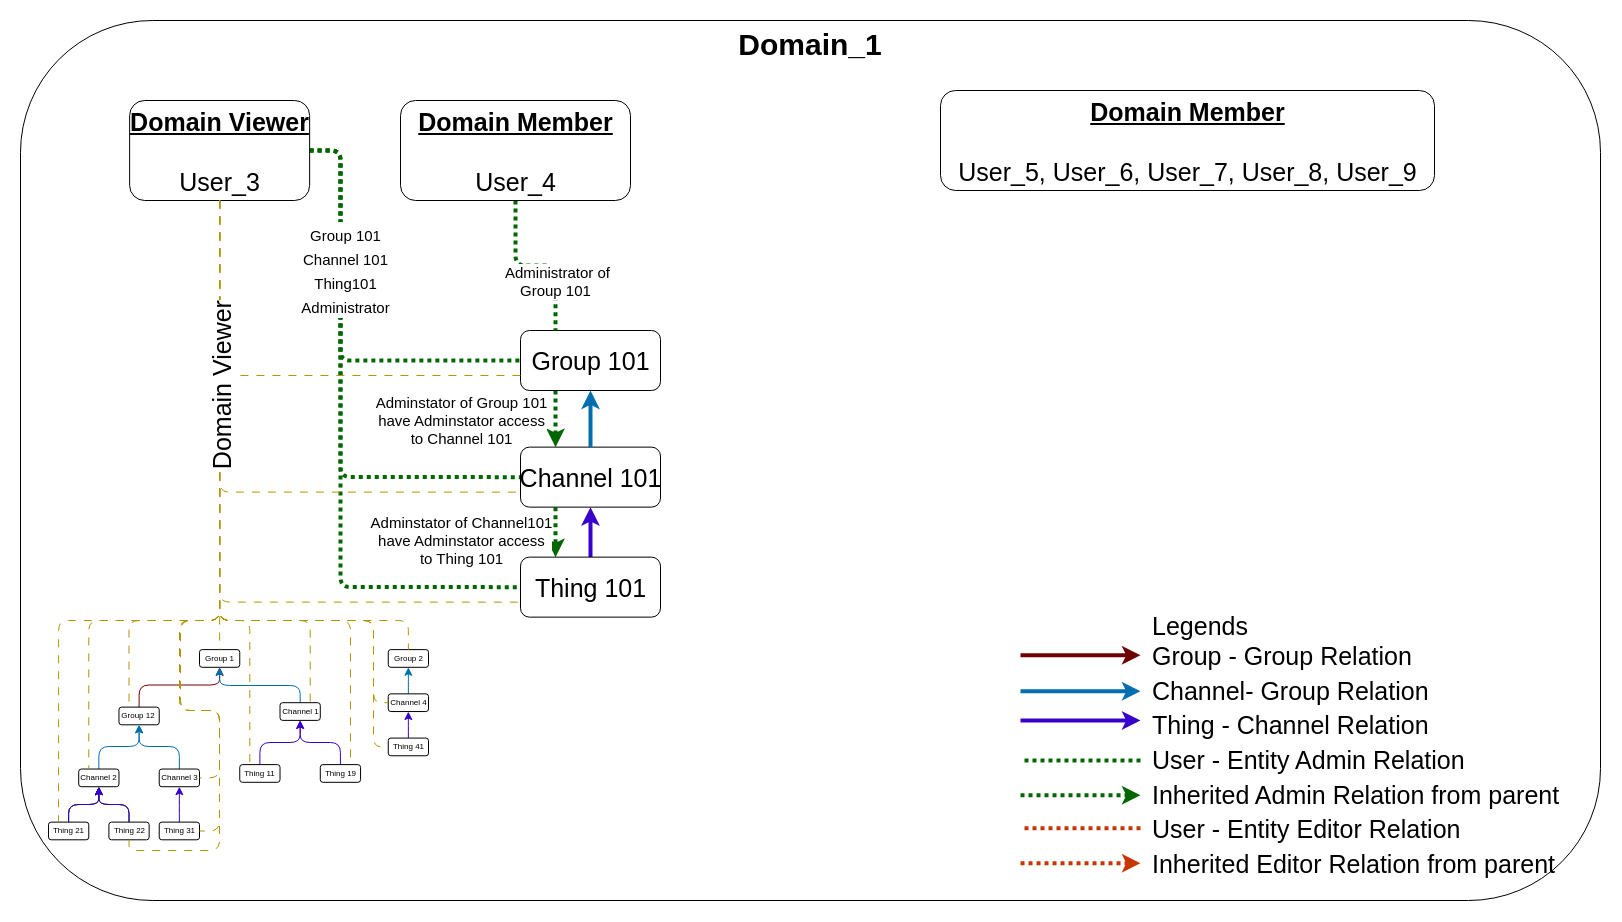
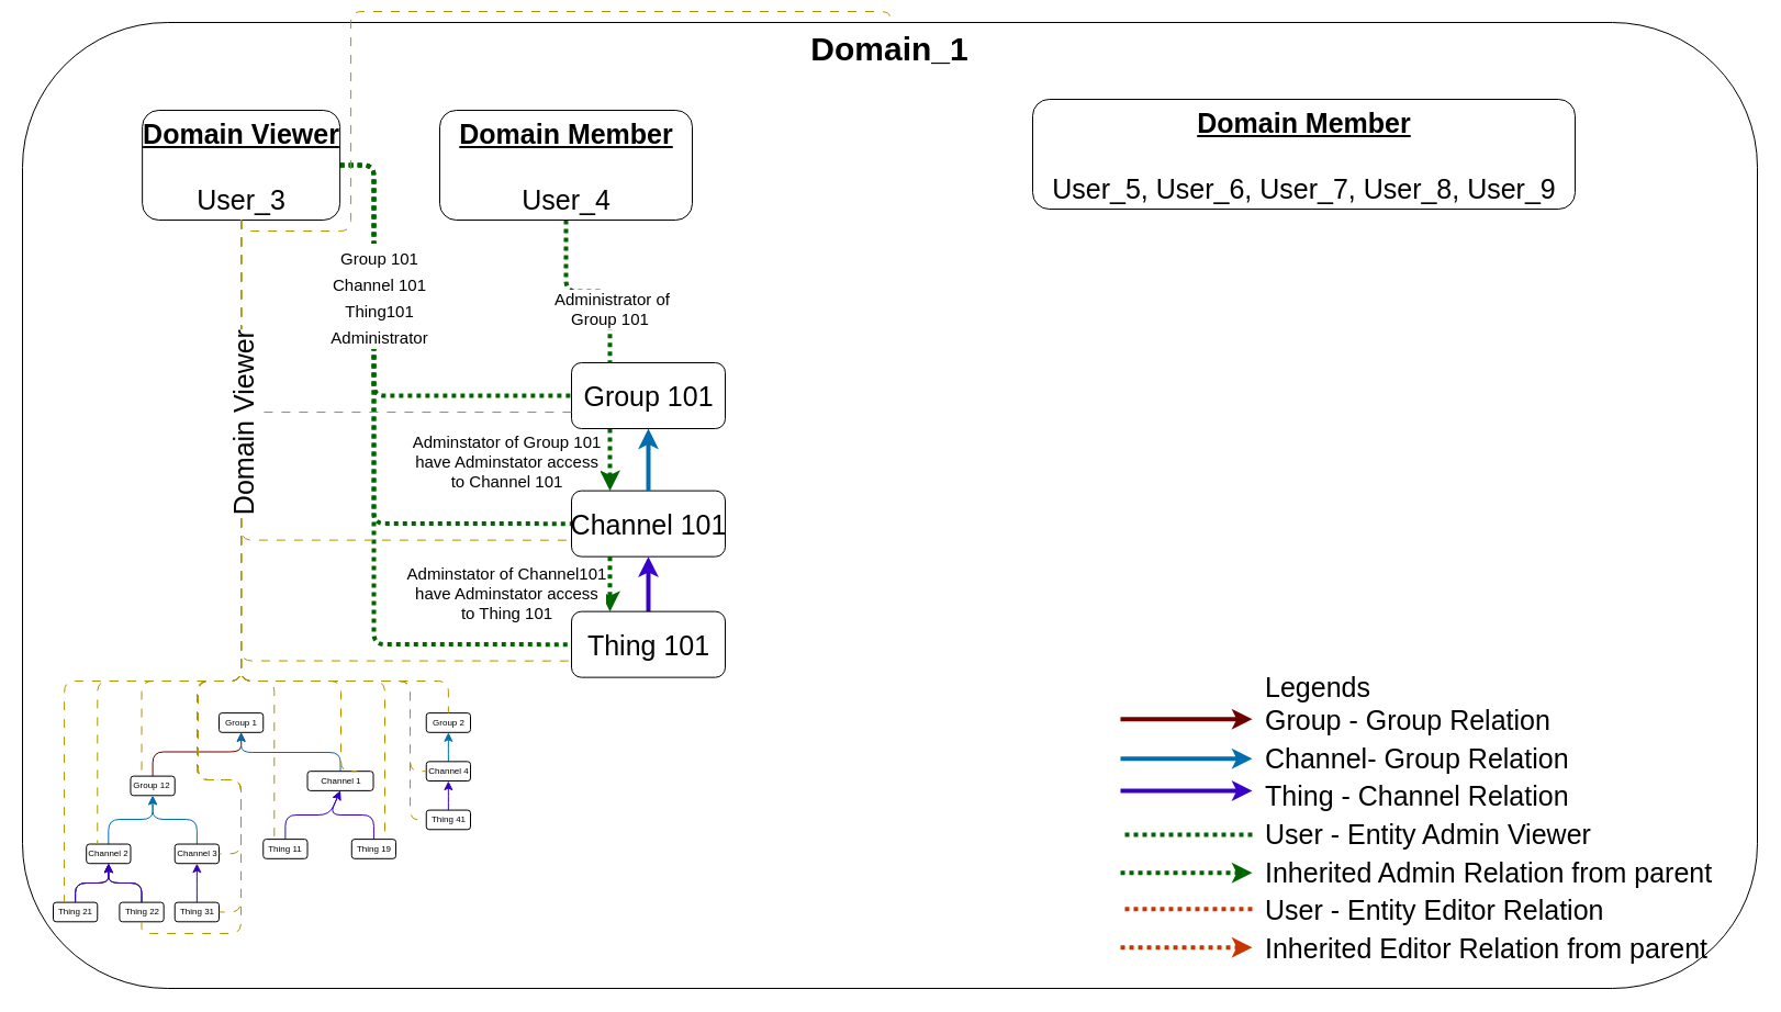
- <mxCell id="50" style="edgeStyle=orthogonalEdgeStyle;rounded=1;elbow=vertical;html=1;entryX=0.5;entryY=0;entryDx=0;entryDy=0;dashed=1;dashPattern=8 8;strokeColor=#B09500;fontSize=25;startArrow=none;startFill=0;endArrow=none;endFill=0;fillColor=#e3c800;" parent="34" source="45" target="8" edge="1"><mxGeometry relative="1" as="geometry" /></mxCell>
+ <mxCell id="50" style="edgeStyle=orthogonalEdgeStyle;rounded=1;elbow=vertical;html=1;dashed=1;dashPattern=8 8;strokeColor=#B09500;fontSize=25;startArrow=none;startFill=0;endArrow=none;endFill=0;fillColor=#e3c800;" parent="34" source="45" target="5" edge="1"><mxGeometry relative="1" as="geometry" /></mxCell>
- <mxCell id="16" value="Channel 1" style="rounded=1;html=1;fontSize=8;" parent="7" vertex="1"><mxGeometry x="231.523" y="75.192" width="40.265" height="17.692" as="geometry" /></mxCell>
+ <mxCell id="16" value="Channel 1" style="rounded=1;html=1;fontSize=8;" parent="7" vertex="1"><mxGeometry x="231.523" y="75.192" width="60" height="17.692" as="geometry" /></mxCell>
- <mxCell id="72" value="User - Entity Admin Relation" style="text;html=1;strokeColor=none;fillColor=none;align=left;verticalAlign=middle;whiteSpace=wrap;rounded=0;fontSize=25;" parent="65" vertex="1"><mxGeometry x="1150" y="744" width="340" height="30" as="geometry" /></mxCell>
+ <mxCell id="72" value="User - Entity Admin Viewer" style="text;html=1;strokeColor=none;fillColor=none;align=left;verticalAlign=middle;whiteSpace=wrap;rounded=0;fontSize=25;" parent="65" vertex="1"><mxGeometry x="1150" y="744" width="340" height="30" as="geometry" /></mxCell>
